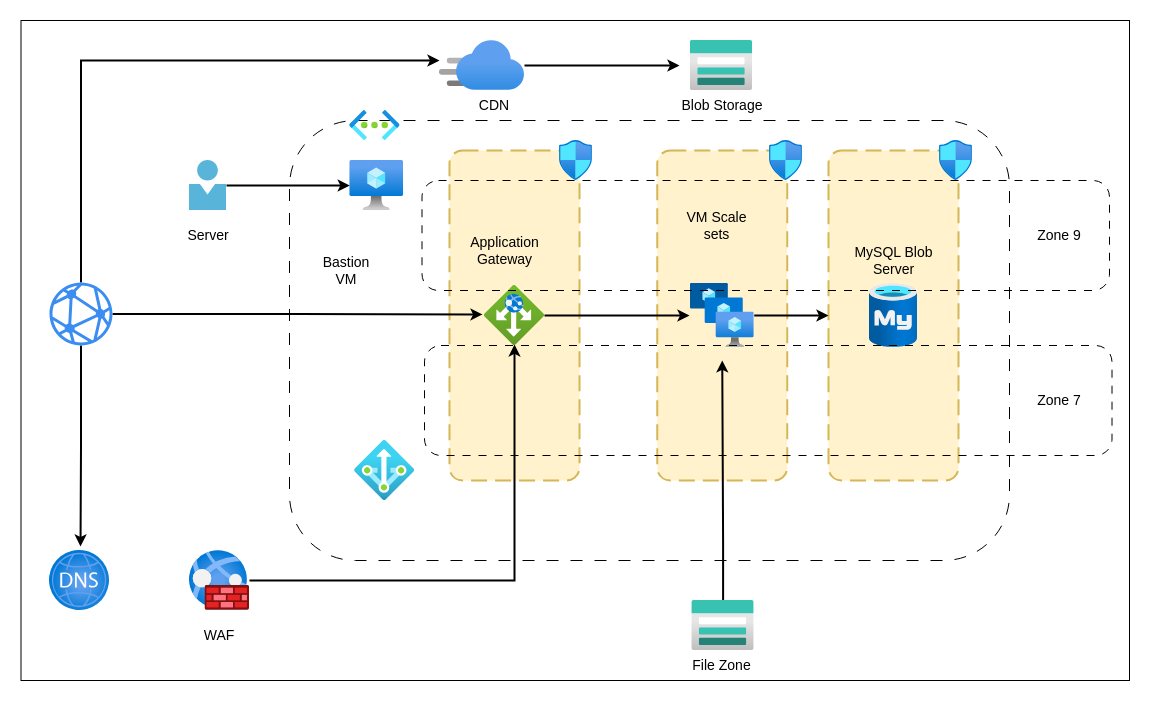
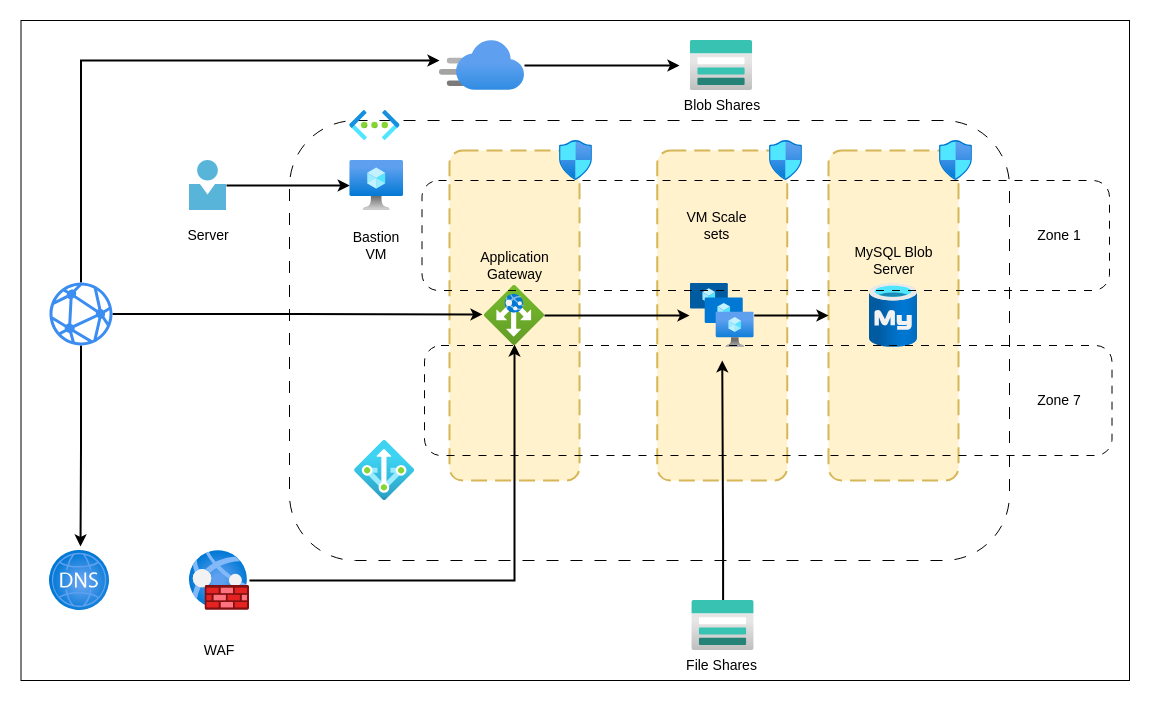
- <mxCell id="34" value="&lt;font style=&quot;font-size: 14px;&quot;&gt;CDN&lt;br&gt;&lt;/font&gt;" style="text;html=1;strokeColor=none;fillColor=none;align=center;verticalAlign=middle;whiteSpace=wrap;rounded=0;strokeWidth=1;" vertex="1" parent="1"><mxGeometry x="464" y="90" width="60" height="30" as="geometry" /></mxCell>
- <mxCell id="35" value="&lt;span style=&quot;font-size: 14px;&quot;&gt;Blob Storage&lt;/span&gt;" style="text;html=1;strokeColor=none;fillColor=none;align=center;verticalAlign=middle;whiteSpace=wrap;rounded=0;strokeWidth=1;" vertex="1" parent="1"><mxGeometry x="671.75" y="90" width="100" height="30" as="geometry" /></mxCell>
+ <mxCell id="35" value="&lt;span style=&quot;font-size: 14px;&quot;&gt;Blob Shares&lt;/span&gt;" style="text;html=1;strokeColor=none;fillColor=none;align=center;verticalAlign=middle;whiteSpace=wrap;rounded=0;strokeWidth=1;" vertex="1" parent="1"><mxGeometry x="671.75" y="90" width="100" height="30" as="geometry" /></mxCell>
- <mxCell id="43" value="&lt;span style=&quot;font-size: 14px;&quot;&gt;Zone 9&lt;/span&gt;" style="text;html=1;strokeColor=none;fillColor=none;align=center;verticalAlign=middle;whiteSpace=wrap;rounded=0;strokeWidth=1;" vertex="1" parent="1"><mxGeometry x="1029" y="220" width="60" height="30" as="geometry" /></mxCell>
+ <mxCell id="43" value="&lt;span style=&quot;font-size: 14px;&quot;&gt;Zone 1&lt;/span&gt;" style="text;html=1;strokeColor=none;fillColor=none;align=center;verticalAlign=middle;whiteSpace=wrap;rounded=0;strokeWidth=1;" vertex="1" parent="1"><mxGeometry x="1029" y="220" width="60" height="30" as="geometry" /></mxCell>
- <mxCell id="36" value="&lt;font style=&quot;font-size: 14px;&quot;&gt;Application Gateway&lt;/font&gt;" style="text;html=1;strokeColor=none;fillColor=none;align=center;verticalAlign=middle;whiteSpace=wrap;rounded=0;strokeWidth=1;" vertex="1" parent="1"><mxGeometry x="466.56" y="230" width="74.87" height="40" as="geometry" /></mxCell>
+ <mxCell id="36" value="&lt;font style=&quot;font-size: 14px;&quot;&gt;Application Gateway&lt;/font&gt;" style="text;html=1;strokeColor=none;fillColor=none;align=center;verticalAlign=middle;whiteSpace=wrap;rounded=0;strokeWidth=1;" vertex="1" parent="1"><mxGeometry x="476.56" y="245" width="74.87" height="40" as="geometry" /></mxCell>
- <mxCell id="33" value="&lt;font style=&quot;font-size: 14px;&quot;&gt;Bastion VM&lt;/font&gt;" style="text;html=1;strokeColor=none;fillColor=none;align=center;verticalAlign=middle;whiteSpace=wrap;rounded=0;" vertex="1" parent="1"><mxGeometry x="316.2" y="255" width="60" height="30" as="geometry" /></mxCell>
+ <mxCell id="33" value="&lt;font style=&quot;font-size: 14px;&quot;&gt;Bastion VM&lt;/font&gt;" style="text;html=1;strokeColor=none;fillColor=none;align=center;verticalAlign=middle;whiteSpace=wrap;rounded=0;" vertex="1" parent="1"><mxGeometry x="346.2" y="230" width="60" height="30" as="geometry" /></mxCell>
- <mxCell id="40" value="&lt;font style=&quot;font-size: 14px;&quot;&gt;WAF&lt;/font&gt;" style="text;html=1;strokeColor=none;fillColor=none;align=center;verticalAlign=middle;whiteSpace=wrap;rounded=0;strokeWidth=1;" vertex="1" parent="1"><mxGeometry x="189" y="620" width="60" height="30" as="geometry" /></mxCell>
+ <mxCell id="40" value="&lt;font style=&quot;font-size: 14px;&quot;&gt;WAF&lt;/font&gt;" style="text;html=1;strokeColor=none;fillColor=none;align=center;verticalAlign=middle;whiteSpace=wrap;rounded=0;strokeWidth=1;" vertex="1" parent="1"><mxGeometry x="189" y="635" width="60" height="30" as="geometry" /></mxCell>
- <mxCell id="39" value="&lt;font style=&quot;font-size: 14px;&quot;&gt;File Zone&lt;/font&gt;" style="text;html=1;strokeColor=none;fillColor=none;align=center;verticalAlign=middle;whiteSpace=wrap;rounded=0;strokeWidth=1;" vertex="1" parent="1"><mxGeometry x="683.56" y="650" width="74.87" height="30" as="geometry" /></mxCell>
+ <mxCell id="39" value="&lt;font style=&quot;font-size: 14px;&quot;&gt;File Shares&lt;/font&gt;" style="text;html=1;strokeColor=none;fillColor=none;align=center;verticalAlign=middle;whiteSpace=wrap;rounded=0;strokeWidth=1;" vertex="1" parent="1"><mxGeometry x="683.56" y="650" width="74.87" height="30" as="geometry" /></mxCell>
